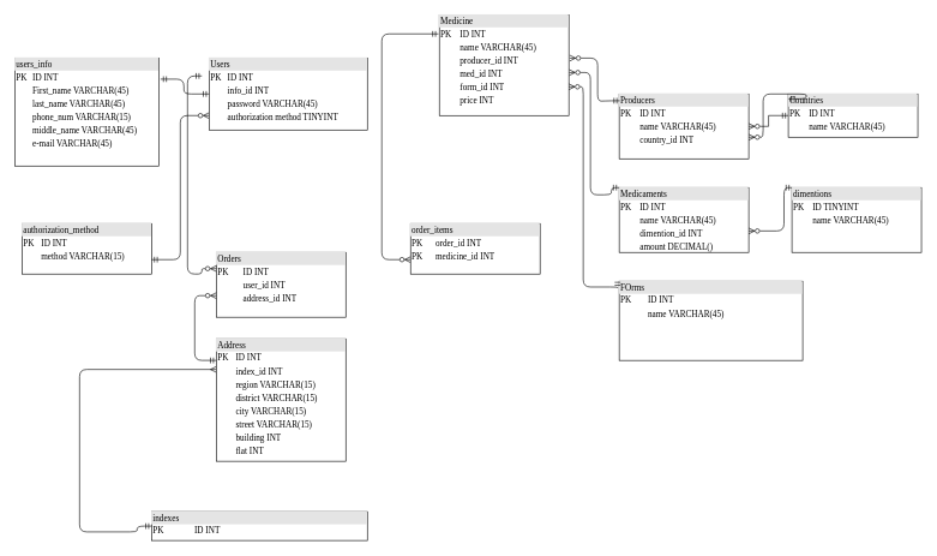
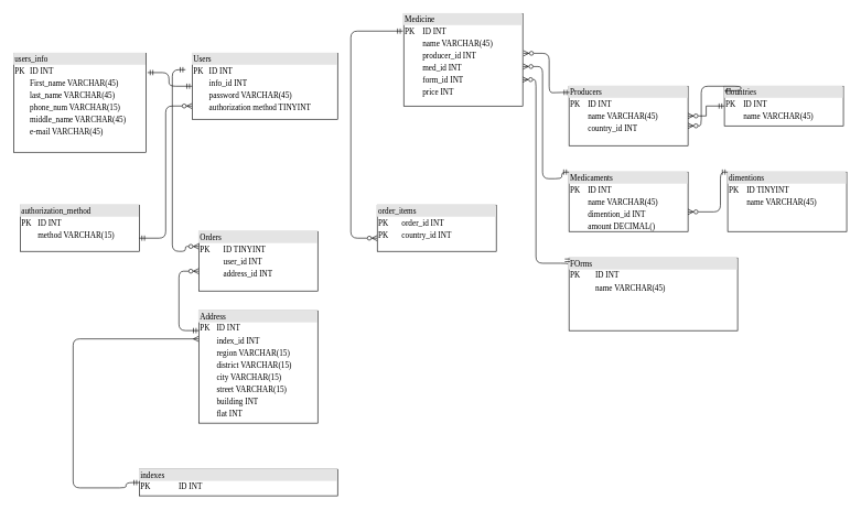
- <mxCell id="4" value="&lt;div style=&quot;box-sizing: border-box ; width: 100% ; background: #e4e4e4 ; padding: 2px&quot;&gt;order_items&lt;/div&gt;&lt;table style=&quot;width: 100% ; font-size: 1em&quot; cellpadding=&quot;2&quot; cellspacing=&quot;0&quot;&gt;&lt;tbody&gt;&lt;tr&gt;&lt;td&gt;PK&lt;/td&gt;&lt;td&gt;order_id INT&lt;/td&gt;&lt;/tr&gt;&lt;tr&gt;&lt;td&gt;PK&lt;/td&gt;&lt;td&gt;medicine_id INT&lt;/td&gt;&lt;/tr&gt;&lt;tr&gt;&lt;td&gt;&lt;/td&gt;&lt;td&gt;&lt;br&gt;&lt;/td&gt;&lt;/tr&gt;&lt;tr&gt;&lt;td&gt;&lt;br&gt;&lt;/td&gt;&lt;td&gt;&lt;br&gt;&lt;/td&gt;&lt;/tr&gt;&lt;tr&gt;&lt;td&gt;&lt;br&gt;&lt;/td&gt;&lt;td&gt;&lt;br&gt;&lt;/td&gt;&lt;/tr&gt;&lt;tr&gt;&lt;td&gt;&lt;br&gt;&lt;/td&gt;&lt;td&gt;&lt;br&gt;&lt;/td&gt;&lt;/tr&gt;&lt;/tbody&gt;&lt;/table&gt;" style="verticalAlign=top;align=left;overflow=fill;html=1;rounded=0;shadow=0;comic=0;labelBackgroundColor=none;strokeWidth=1;fontFamily=Verdana;fontSize=12" vertex="1" parent="1"><mxGeometry x="570" y="310" width="180" height="70" as="geometry" /></mxCell>
+ <mxCell id="4" value="&lt;div style=&quot;box-sizing: border-box ; width: 100% ; background: #e4e4e4 ; padding: 2px&quot;&gt;order_items&lt;/div&gt;&lt;table style=&quot;width: 100% ; font-size: 1em&quot; cellpadding=&quot;2&quot; cellspacing=&quot;0&quot;&gt;&lt;tbody&gt;&lt;tr&gt;&lt;td&gt;PK&lt;/td&gt;&lt;td&gt;order_id INT&lt;/td&gt;&lt;/tr&gt;&lt;tr&gt;&lt;td&gt;PK&lt;/td&gt;&lt;td&gt;country_id INT&lt;/td&gt;&lt;/tr&gt;&lt;tr&gt;&lt;td&gt;&lt;/td&gt;&lt;td&gt;&lt;br&gt;&lt;/td&gt;&lt;/tr&gt;&lt;tr&gt;&lt;td&gt;&lt;br&gt;&lt;/td&gt;&lt;td&gt;&lt;br&gt;&lt;/td&gt;&lt;/tr&gt;&lt;tr&gt;&lt;td&gt;&lt;br&gt;&lt;/td&gt;&lt;td&gt;&lt;br&gt;&lt;/td&gt;&lt;/tr&gt;&lt;tr&gt;&lt;td&gt;&lt;br&gt;&lt;/td&gt;&lt;td&gt;&lt;br&gt;&lt;/td&gt;&lt;/tr&gt;&lt;/tbody&gt;&lt;/table&gt;" style="verticalAlign=top;align=left;overflow=fill;html=1;rounded=0;shadow=0;comic=0;labelBackgroundColor=none;strokeWidth=1;fontFamily=Verdana;fontSize=12" vertex="1" parent="1"><mxGeometry x="570" y="310" width="180" height="70" as="geometry" /></mxCell>
- <mxCell id="5" value="&lt;div style=&quot;box-sizing: border-box ; width: 100% ; background: #e4e4e4 ; padding: 2px&quot;&gt;Orders&lt;/div&gt;&lt;table style=&quot;width: 100% ; font-size: 1em&quot; cellpadding=&quot;2&quot; cellspacing=&quot;0&quot;&gt;&lt;tbody&gt;&lt;tr&gt;&lt;td&gt;PK&lt;/td&gt;&lt;td&gt;ID INT&lt;/td&gt;&lt;/tr&gt;&lt;tr&gt;&lt;td&gt;&lt;br&gt;&lt;/td&gt;&lt;td&gt;user_id INT&lt;/td&gt;&lt;/tr&gt;&lt;tr&gt;&lt;td&gt;&lt;/td&gt;&lt;td&gt;address_id INT&lt;/td&gt;&lt;/tr&gt;&lt;/tbody&gt;&lt;/table&gt;" style="verticalAlign=top;align=left;overflow=fill;html=1;rounded=0;shadow=0;comic=0;labelBackgroundColor=none;strokeWidth=1;fontFamily=Verdana;fontSize=12" vertex="1" parent="1"><mxGeometry x="300" y="350" width="180" height="90" as="geometry" /></mxCell>
+ <mxCell id="5" value="&lt;div style=&quot;box-sizing: border-box ; width: 100% ; background: #e4e4e4 ; padding: 2px&quot;&gt;Orders&lt;/div&gt;&lt;table style=&quot;width: 100% ; font-size: 1em&quot; cellpadding=&quot;2&quot; cellspacing=&quot;0&quot;&gt;&lt;tbody&gt;&lt;tr&gt;&lt;td&gt;PK&lt;/td&gt;&lt;td&gt;ID TINYINT&lt;/td&gt;&lt;/tr&gt;&lt;tr&gt;&lt;td&gt;&lt;br&gt;&lt;/td&gt;&lt;td&gt;user_id INT&lt;/td&gt;&lt;/tr&gt;&lt;tr&gt;&lt;td&gt;&lt;/td&gt;&lt;td&gt;address_id INT&lt;/td&gt;&lt;/tr&gt;&lt;/tbody&gt;&lt;/table&gt;" style="verticalAlign=top;align=left;overflow=fill;html=1;rounded=0;shadow=0;comic=0;labelBackgroundColor=none;strokeWidth=1;fontFamily=Verdana;fontSize=12" vertex="1" parent="1"><mxGeometry x="300" y="350" width="180" height="90" as="geometry" /></mxCell>
